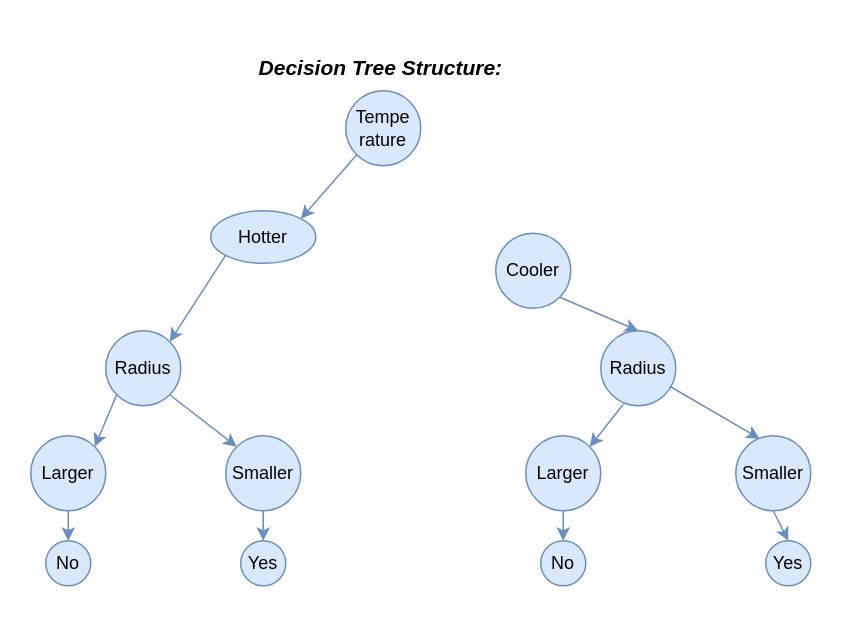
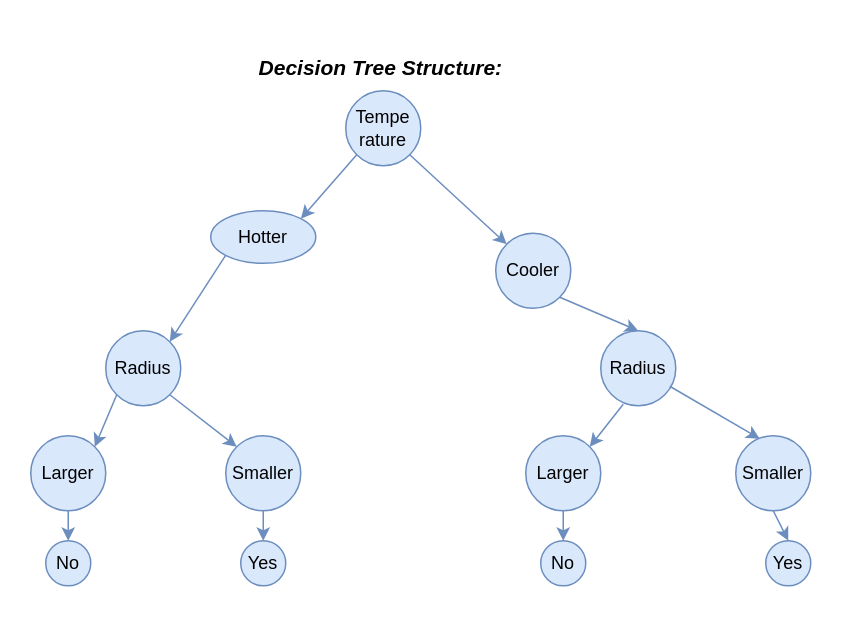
+ <mxCell id="15" value="" style="endArrow=classic;html=1;rounded=0;exitX=1;exitY=1;exitDx=0;exitDy=0;entryX=0;entryY=0;entryDx=0;entryDy=0;fillColor=#dae8fc;strokeColor=#6c8ebf;" edge="1" parent="1" source="2" target="3"><mxGeometry width="50" height="50" relative="1" as="geometry"><mxPoint x="360" y="120" as="sourcePoint" /><mxPoint x="410" y="70" as="targetPoint" /></mxGeometry></mxCell>
